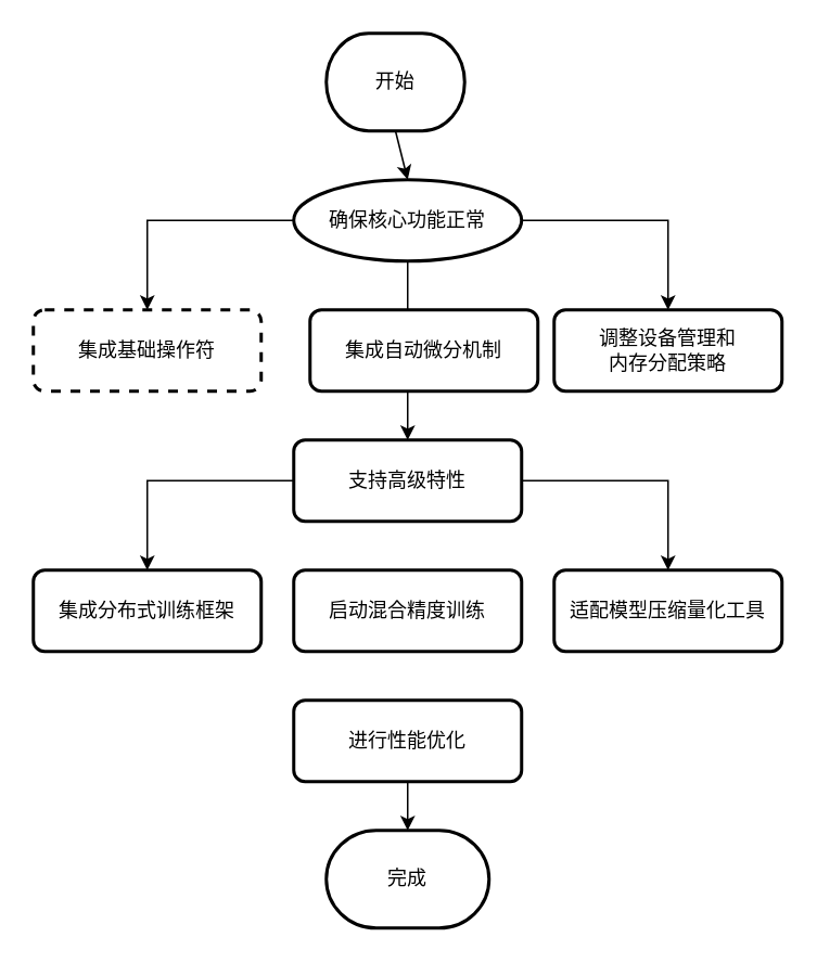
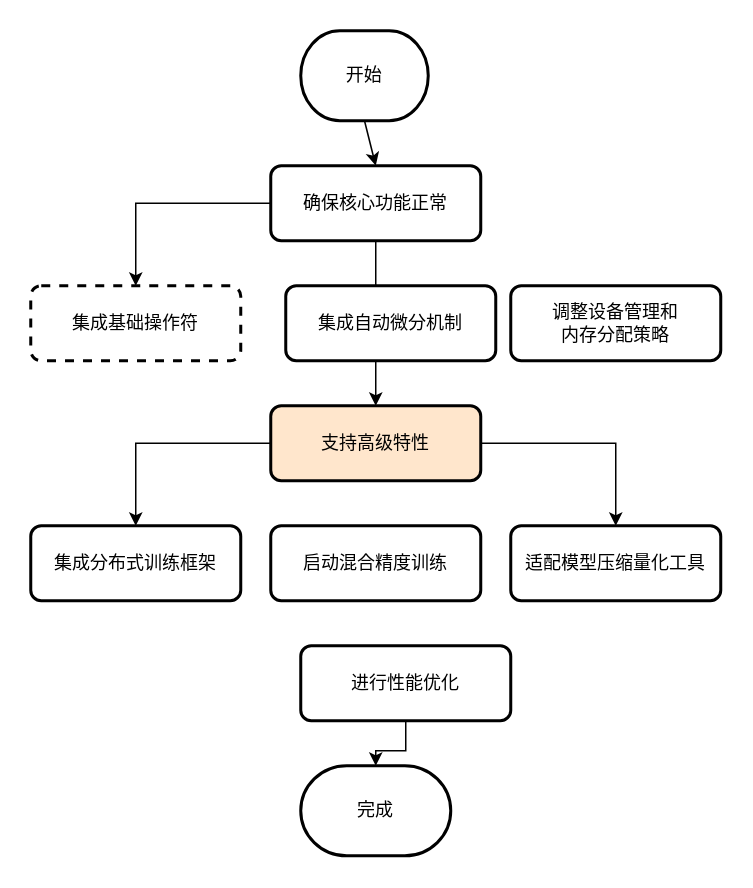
- <mxCell id="5" value="确保核心功能正常" style="ellipse;whiteSpace=wrap;html=1;absoluteArcSize=1;arcSize=14;strokeWidth=2;" vertex="1" parent="1"><mxGeometry x="180" y="110" width="140" height="50" as="geometry" /></mxCell>
+ <mxCell id="5" value="确保核心功能正常" style="rounded=1;whiteSpace=wrap;html=1;absoluteArcSize=1;arcSize=14;strokeWidth=2;" vertex="1" parent="1"><mxGeometry x="180" y="110" width="140" height="50" as="geometry" /></mxCell>
- <mxCell id="17" value="" style="endArrow=classic;html=1;rounded=0;exitX=1;exitY=0.5;exitDx=0;exitDy=0;entryX=0.5;entryY=0;entryDx=0;entryDy=0;" edge="1" parent="1" source="5" target="11"><mxGeometry width="50" height="50" relative="1" as="geometry"><mxPoint x="190" y="145" as="sourcePoint" /><mxPoint x="100" y="200" as="targetPoint" /><Array as="points"><mxPoint x="410" y="135" /></Array></mxGeometry></mxCell>
- <mxCell id="7" value="支持高级特性" style="rounded=1;whiteSpace=wrap;html=1;absoluteArcSize=1;arcSize=14;strokeWidth=2;" vertex="1" parent="1"><mxGeometry x="180" y="270" width="140" height="50" as="geometry" /></mxCell>
+ <mxCell id="7" value="支持高级特性" style="rounded=1;whiteSpace=wrap;html=1;absoluteArcSize=1;arcSize=14;strokeWidth=2;fillColor=#ffe6cc;" vertex="1" parent="1"><mxGeometry x="180" y="270" width="140" height="50" as="geometry" /></mxCell>
- <mxCell id="10" value="进行性能优化" style="rounded=1;whiteSpace=wrap;html=1;absoluteArcSize=1;arcSize=14;strokeWidth=2;" vertex="1" parent="1"><mxGeometry x="180" y="430" width="140" height="50" as="geometry" /></mxCell>
+ <mxCell id="10" value="进行性能优化" style="rounded=1;whiteSpace=wrap;html=1;absoluteArcSize=1;arcSize=14;strokeWidth=2;" vertex="1" parent="1"><mxGeometry x="200" y="430" width="140" height="50" as="geometry" /></mxCell>
